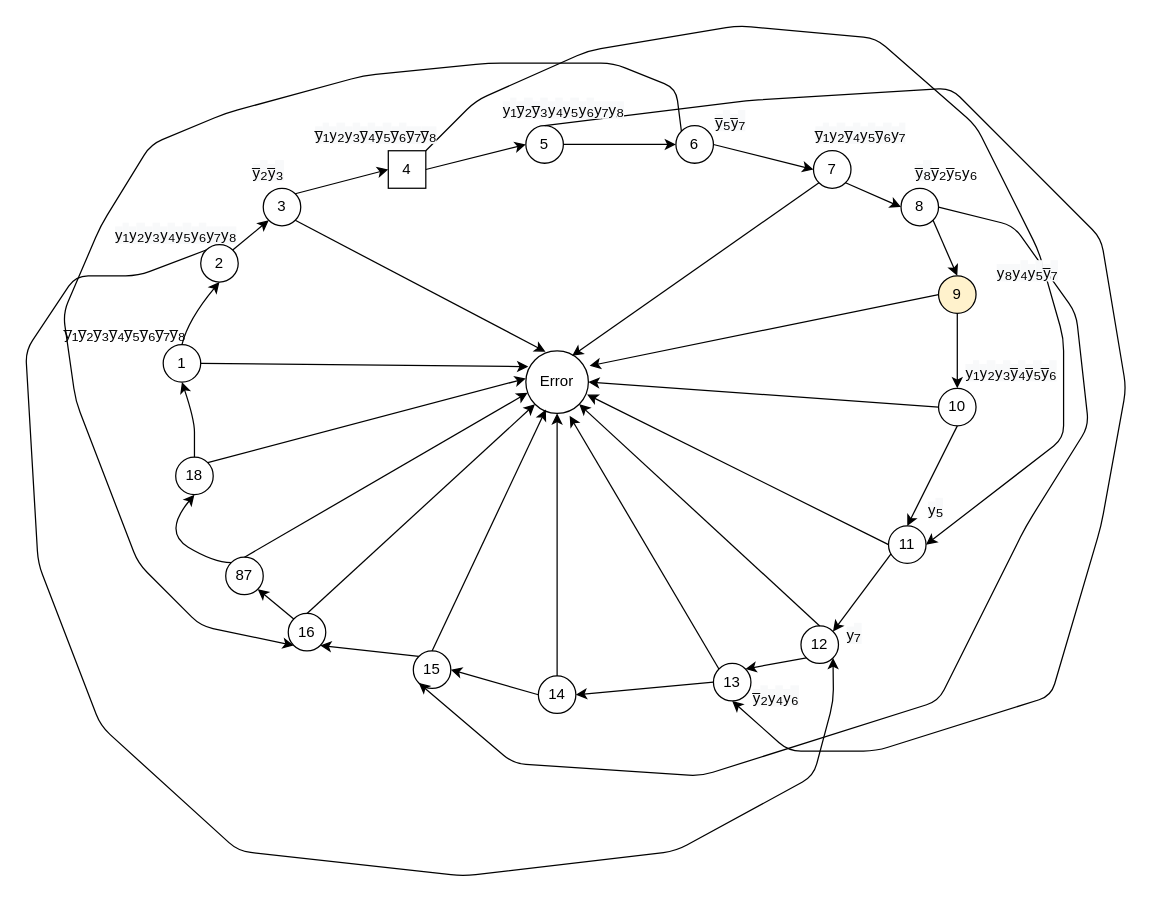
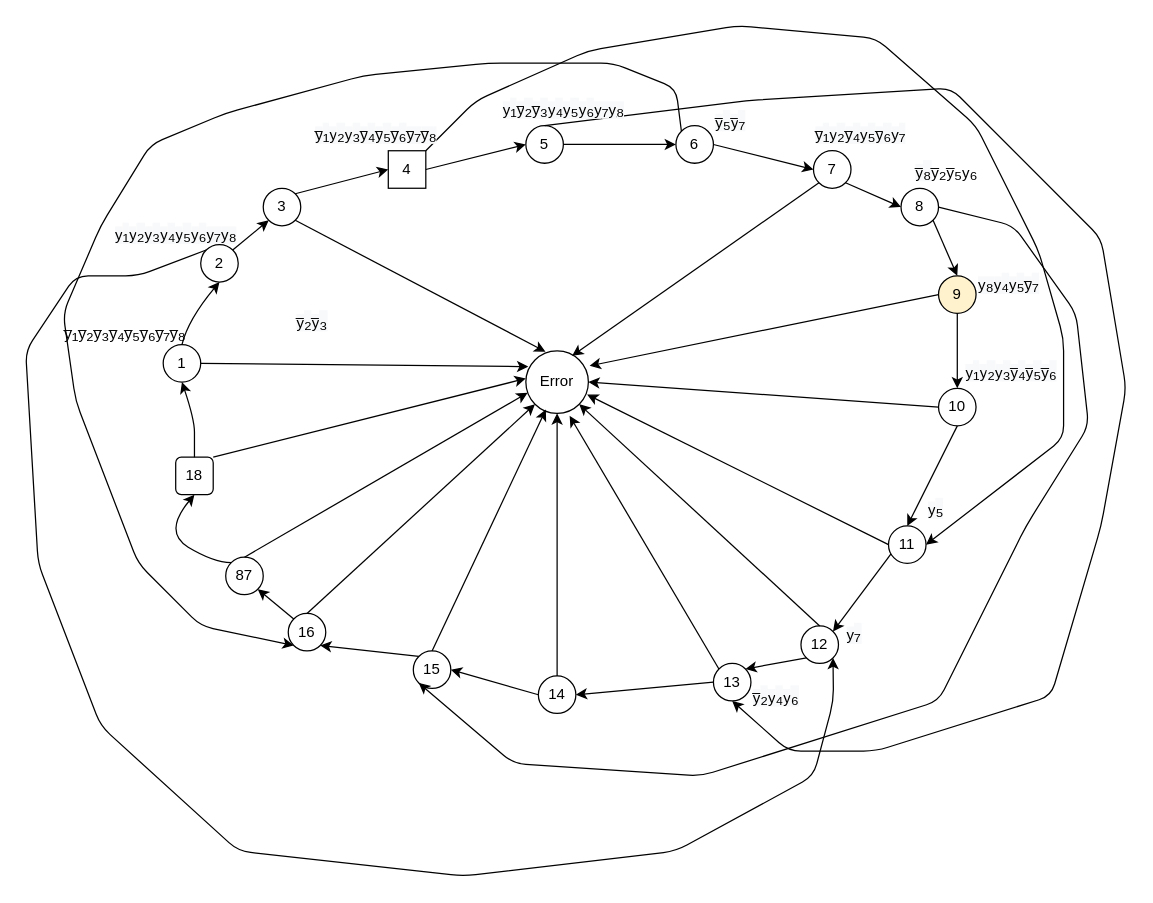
- <mxCell id="59" value="&lt;span style=&quot;color: rgb(0, 0, 0); font-family: helvetica; font-size: 12px; font-style: normal; font-weight: 400; letter-spacing: normal; text-align: center; text-indent: 0px; text-transform: none; word-spacing: 0px; background-color: rgb(248, 249, 250); display: inline; float: none;&quot;&gt;y̅&lt;/span&gt;&lt;font style=&quot;color: rgb(0, 0, 0); font-family: helvetica; font-style: normal; font-weight: 400; letter-spacing: normal; text-align: center; text-indent: 0px; text-transform: none; word-spacing: 0px; background-color: rgb(248, 249, 250); font-size: 16px;&quot;&gt;₂&lt;/font&gt;&lt;span style=&quot;color: rgb(0, 0, 0); font-family: helvetica; font-size: 12px; font-style: normal; font-weight: 400; letter-spacing: normal; text-align: center; text-indent: 0px; text-transform: none; word-spacing: 0px; background-color: rgb(248, 249, 250); display: inline; float: none;&quot;&gt;y̅&lt;/span&gt;&lt;font style=&quot;color: rgb(0, 0, 0); font-family: helvetica; font-style: normal; font-weight: 400; letter-spacing: normal; text-align: center; text-indent: 0px; text-transform: none; word-spacing: 0px; background-color: rgb(248, 249, 250); font-size: 16px;&quot;&gt;₃&lt;/font&gt;" style="text;whiteSpace=wrap;html=1;" vertex="1" parent="1"><mxGeometry x="200" y="120" width="50" height="30" as="geometry" /></mxCell>
+ <mxCell id="59" value="&lt;span style=&quot;color: rgb(0, 0, 0); font-family: helvetica; font-size: 12px; font-style: normal; font-weight: 400; letter-spacing: normal; text-align: center; text-indent: 0px; text-transform: none; word-spacing: 0px; background-color: rgb(248, 249, 250); display: inline; float: none;&quot;&gt;y̅&lt;/span&gt;&lt;font style=&quot;color: rgb(0, 0, 0); font-family: helvetica; font-style: normal; font-weight: 400; letter-spacing: normal; text-align: center; text-indent: 0px; text-transform: none; word-spacing: 0px; background-color: rgb(248, 249, 250); font-size: 16px;&quot;&gt;₂&lt;/font&gt;&lt;span style=&quot;color: rgb(0, 0, 0); font-family: helvetica; font-size: 12px; font-style: normal; font-weight: 400; letter-spacing: normal; text-align: center; text-indent: 0px; text-transform: none; word-spacing: 0px; background-color: rgb(248, 249, 250); display: inline; float: none;&quot;&gt;y̅&lt;/span&gt;&lt;font style=&quot;color: rgb(0, 0, 0); font-family: helvetica; font-style: normal; font-weight: 400; letter-spacing: normal; text-align: center; text-indent: 0px; text-transform: none; word-spacing: 0px; background-color: rgb(248, 249, 250); font-size: 16px;&quot;&gt;₃&lt;/font&gt;" style="text;whiteSpace=wrap;html=1;" vertex="1" parent="1"><mxGeometry x="235" y="240" width="50" height="30" as="geometry" /></mxCell>
- <mxCell id="65" value="&lt;span style=&quot;color: rgb(0 , 0 , 0) ; font-family: &amp;#34;helvetica&amp;#34; ; font-size: 12px ; font-style: normal ; font-weight: 400 ; letter-spacing: normal ; text-align: center ; text-indent: 0px ; text-transform: none ; word-spacing: 0px ; background-color: rgb(248 , 249 , 250) ; display: inline ; float: none&quot;&gt;y&lt;font style=&quot;font-size: 16px&quot;&gt;₈&lt;/font&gt;&lt;/span&gt;&lt;span style=&quot;color: rgb(0 , 0 , 0) ; font-family: &amp;#34;helvetica&amp;#34; ; font-size: 12px ; font-style: normal ; font-weight: 400 ; letter-spacing: normal ; text-align: center ; text-indent: 0px ; text-transform: none ; word-spacing: 0px ; background-color: rgb(248 , 249 , 250) ; display: inline ; float: none&quot;&gt;y&lt;/span&gt;&lt;font style=&quot;color: rgb(0 , 0 , 0) ; font-family: &amp;#34;helvetica&amp;#34; ; font-style: normal ; font-weight: 400 ; letter-spacing: normal ; text-align: center ; text-indent: 0px ; text-transform: none ; word-spacing: 0px ; background-color: rgb(248 , 249 , 250) ; font-size: 15px&quot;&gt;₄&lt;/font&gt;&lt;span style=&quot;color: rgb(0 , 0 , 0) ; font-family: &amp;#34;helvetica&amp;#34; ; font-size: 12px ; font-style: normal ; font-weight: 400 ; letter-spacing: normal ; text-align: center ; text-indent: 0px ; text-transform: none ; word-spacing: 0px ; background-color: rgb(248 , 249 , 250) ; display: inline ; float: none&quot;&gt;y&lt;/span&gt;&lt;font style=&quot;color: rgb(0 , 0 , 0) ; font-family: &amp;#34;helvetica&amp;#34; ; font-style: normal ; font-weight: 400 ; letter-spacing: normal ; text-align: center ; text-indent: 0px ; text-transform: none ; word-spacing: 0px ; background-color: rgb(248 , 249 , 250) ; font-size: 16px&quot;&gt;₅&lt;/font&gt;&lt;span style=&quot;color: rgb(0 , 0 , 0) ; font-family: &amp;#34;helvetica&amp;#34; ; font-size: 12px ; font-style: normal ; font-weight: 400 ; letter-spacing: normal ; text-align: center ; text-indent: 0px ; text-transform: none ; word-spacing: 0px ; background-color: rgb(248 , 249 , 250) ; display: inline ; float: none&quot;&gt;y̅&lt;/span&gt;&lt;font style=&quot;color: rgb(0 , 0 , 0) ; font-family: &amp;#34;helvetica&amp;#34; ; font-style: normal ; font-weight: 400 ; letter-spacing: normal ; text-align: center ; text-indent: 0px ; text-transform: none ; word-spacing: 0px ; background-color: rgb(248 , 249 , 250) ; font-size: 16px&quot;&gt;₇&lt;/font&gt;" style="text;whiteSpace=wrap;html=1;" vertex="1" parent="1"><mxGeometry x="795" y="200" width="110" height="30" as="geometry" /></mxCell>
+ <mxCell id="65" value="&lt;span style=&quot;color: rgb(0 , 0 , 0) ; font-family: &amp;#34;helvetica&amp;#34; ; font-size: 12px ; font-style: normal ; font-weight: 400 ; letter-spacing: normal ; text-align: center ; text-indent: 0px ; text-transform: none ; word-spacing: 0px ; background-color: rgb(248 , 249 , 250) ; display: inline ; float: none&quot;&gt;y&lt;font style=&quot;font-size: 16px&quot;&gt;₈&lt;/font&gt;&lt;/span&gt;&lt;span style=&quot;color: rgb(0 , 0 , 0) ; font-family: &amp;#34;helvetica&amp;#34; ; font-size: 12px ; font-style: normal ; font-weight: 400 ; letter-spacing: normal ; text-align: center ; text-indent: 0px ; text-transform: none ; word-spacing: 0px ; background-color: rgb(248 , 249 , 250) ; display: inline ; float: none&quot;&gt;y&lt;/span&gt;&lt;font style=&quot;color: rgb(0 , 0 , 0) ; font-family: &amp;#34;helvetica&amp;#34; ; font-style: normal ; font-weight: 400 ; letter-spacing: normal ; text-align: center ; text-indent: 0px ; text-transform: none ; word-spacing: 0px ; background-color: rgb(248 , 249 , 250) ; font-size: 15px&quot;&gt;₄&lt;/font&gt;&lt;span style=&quot;color: rgb(0 , 0 , 0) ; font-family: &amp;#34;helvetica&amp;#34; ; font-size: 12px ; font-style: normal ; font-weight: 400 ; letter-spacing: normal ; text-align: center ; text-indent: 0px ; text-transform: none ; word-spacing: 0px ; background-color: rgb(248 , 249 , 250) ; display: inline ; float: none&quot;&gt;y&lt;/span&gt;&lt;font style=&quot;color: rgb(0 , 0 , 0) ; font-family: &amp;#34;helvetica&amp;#34; ; font-style: normal ; font-weight: 400 ; letter-spacing: normal ; text-align: center ; text-indent: 0px ; text-transform: none ; word-spacing: 0px ; background-color: rgb(248 , 249 , 250) ; font-size: 16px&quot;&gt;₅&lt;/font&gt;&lt;span style=&quot;color: rgb(0 , 0 , 0) ; font-family: &amp;#34;helvetica&amp;#34; ; font-size: 12px ; font-style: normal ; font-weight: 400 ; letter-spacing: normal ; text-align: center ; text-indent: 0px ; text-transform: none ; word-spacing: 0px ; background-color: rgb(248 , 249 , 250) ; display: inline ; float: none&quot;&gt;y̅&lt;/span&gt;&lt;font style=&quot;color: rgb(0 , 0 , 0) ; font-family: &amp;#34;helvetica&amp;#34; ; font-style: normal ; font-weight: 400 ; letter-spacing: normal ; text-align: center ; text-indent: 0px ; text-transform: none ; word-spacing: 0px ; background-color: rgb(248 , 249 , 250) ; font-size: 16px&quot;&gt;₇&lt;/font&gt;" style="text;whiteSpace=wrap;html=1;" vertex="1" parent="1"><mxGeometry x="780" y="210" width="110" height="30" as="geometry" /></mxCell>
- <mxCell id="19" value="18" style="ellipse;whiteSpace=wrap;html=1;aspect=fixed;strokeWidth=1;" vertex="1" parent="1"><mxGeometry x="140" y="365" width="30" height="30" as="geometry" /></mxCell>
+ <mxCell id="19" value="18" style="whiteSpace=wrap;html=1;aspect=fixed;strokeWidth=1;rounded=1;" vertex="1" parent="1"><mxGeometry x="140" y="365" width="30" height="30" as="geometry" /></mxCell>
